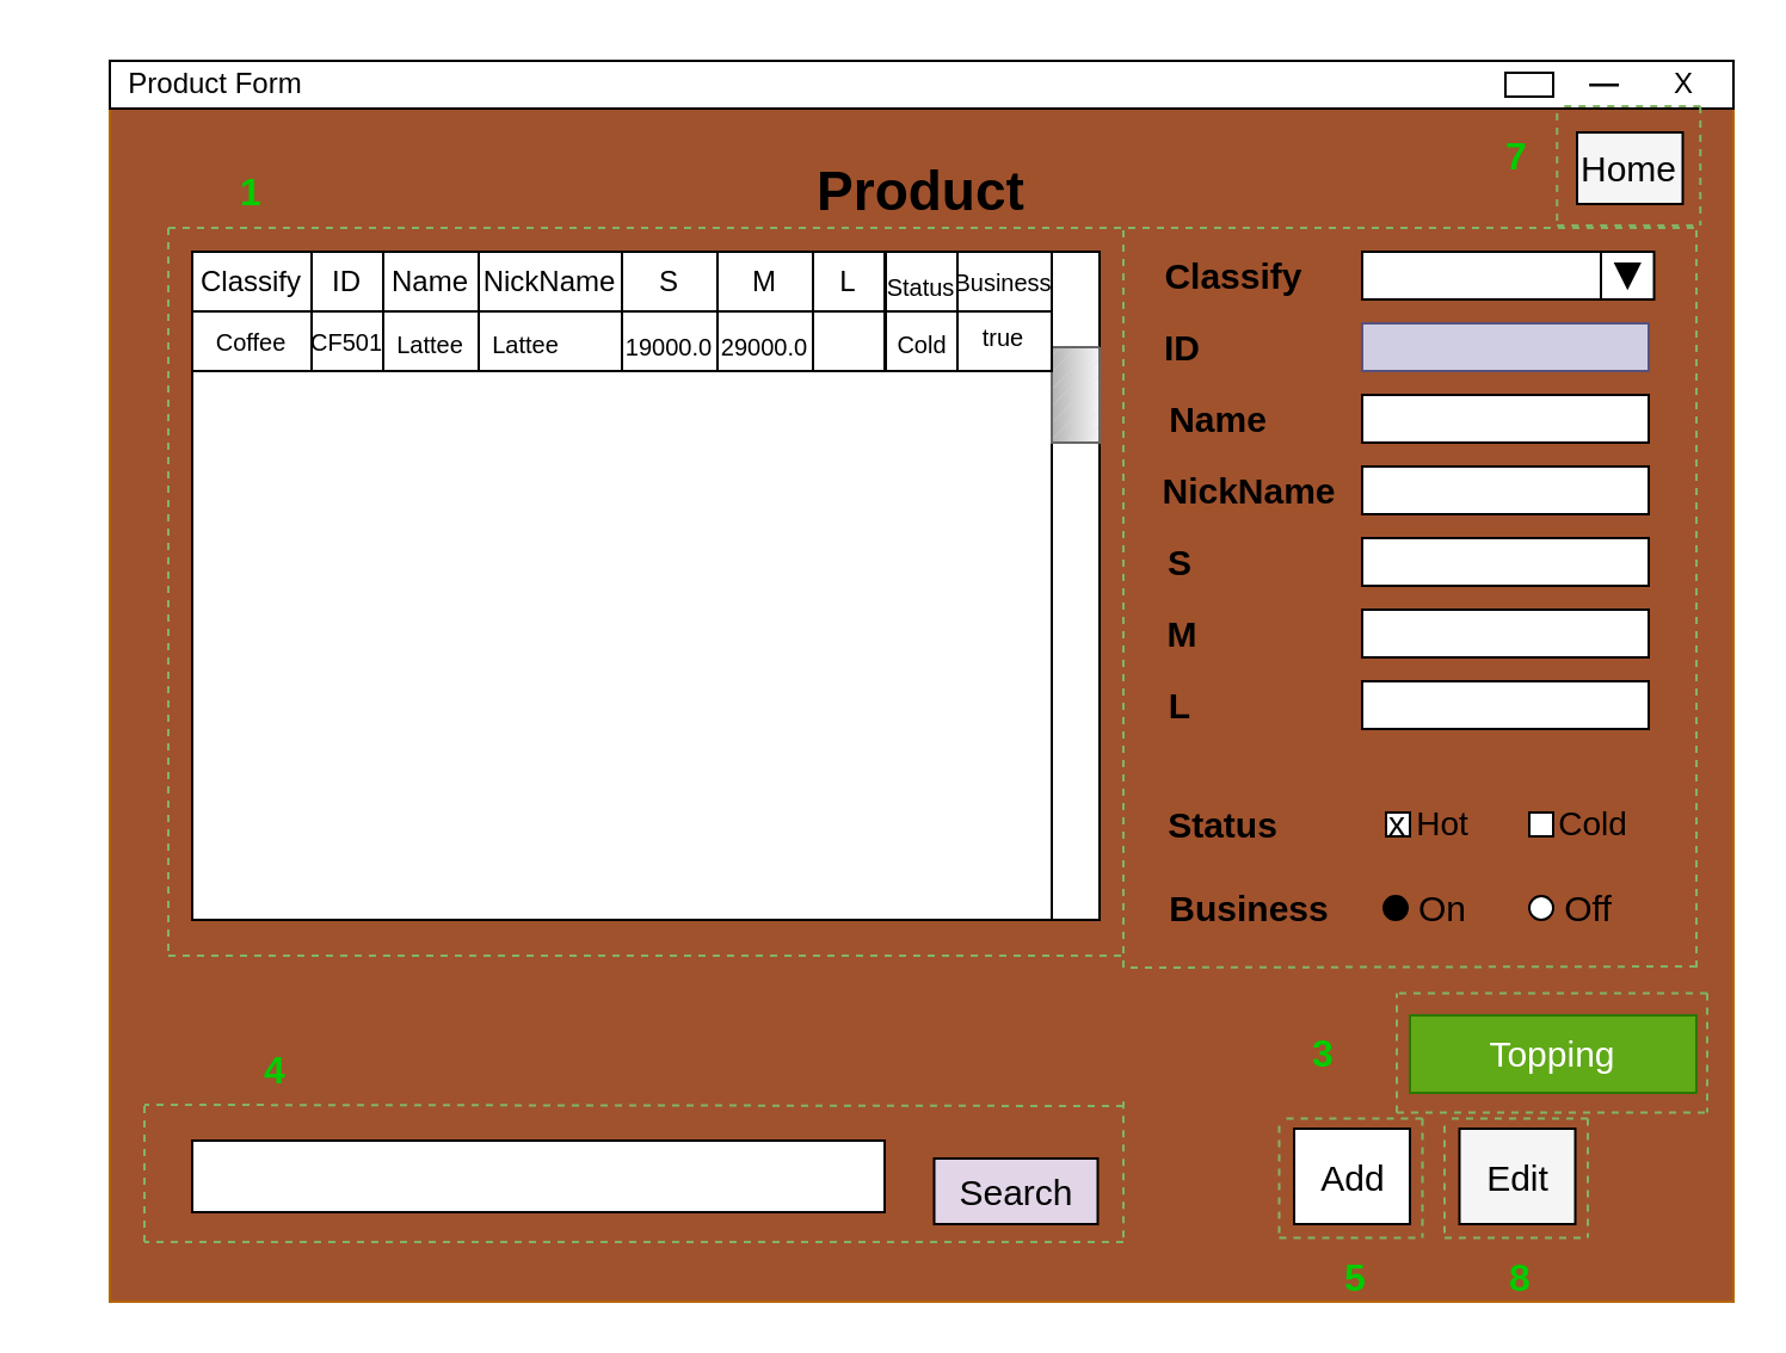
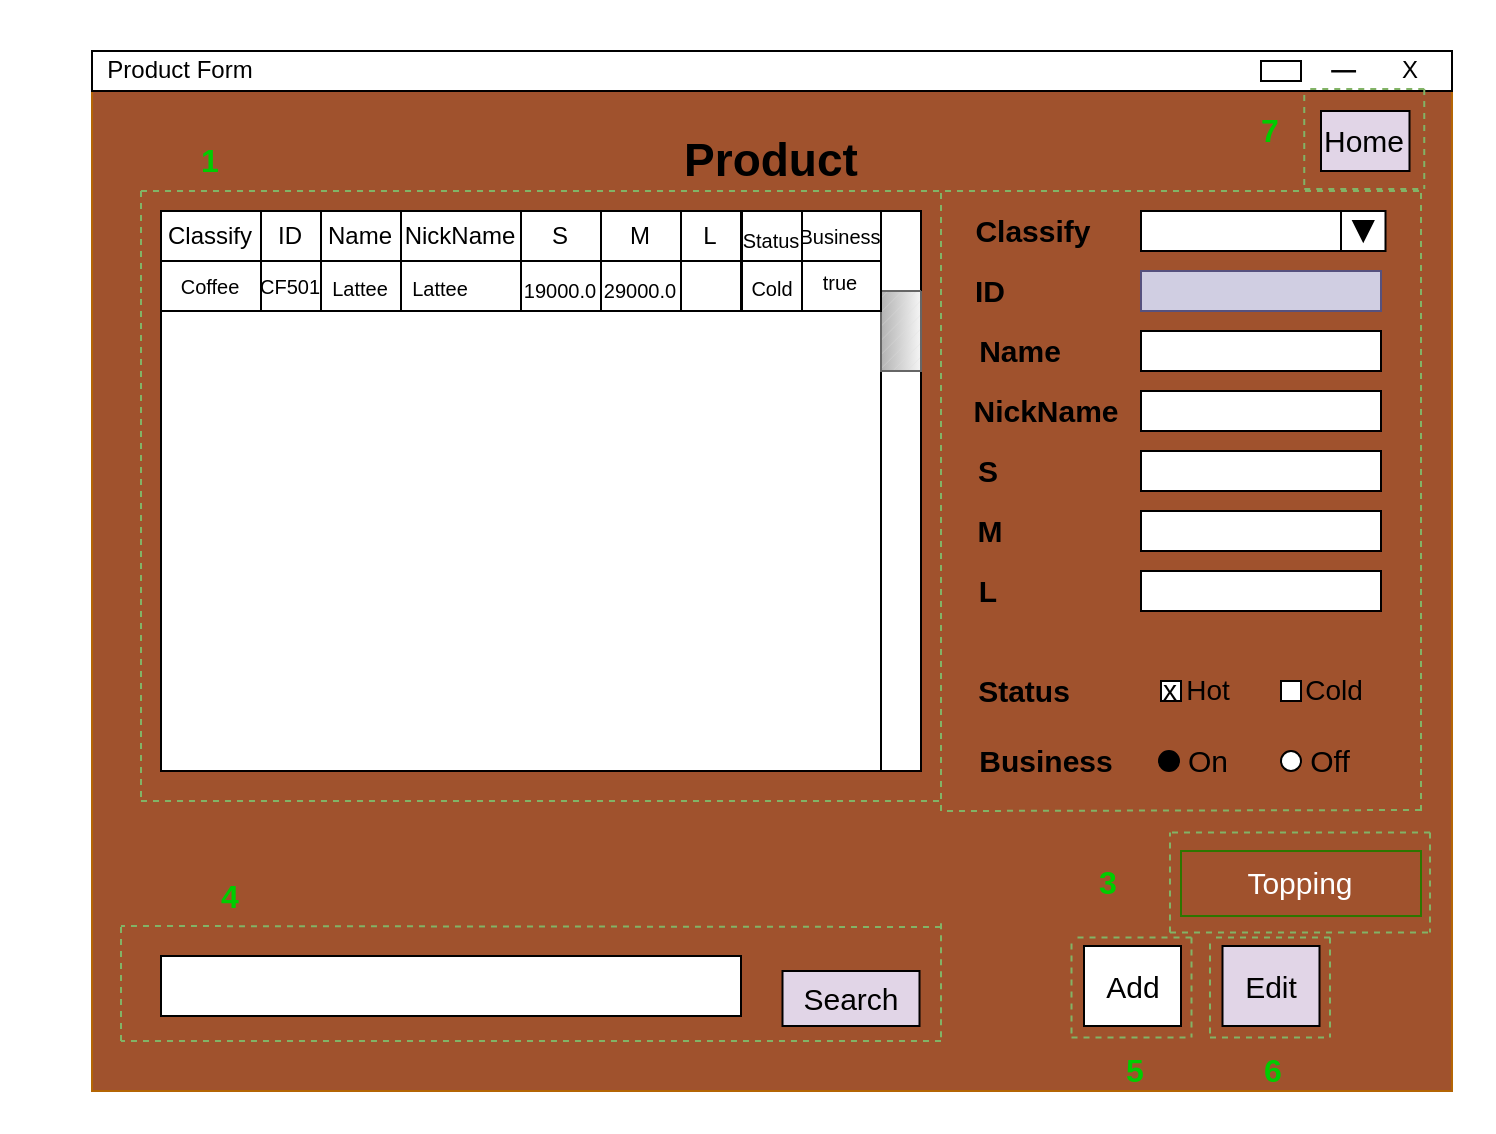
- <mxCell id="18" value="Home" style="rounded=0;whiteSpace=wrap;html=1;fontSize=15;fontColor=#000000;fillColor=#f5f5f5;" vertex="1" parent="1"><mxGeometry x="660" y="55" width="44.25" height="30" as="geometry" /></mxCell>
+ <mxCell id="18" value="Home" style="rounded=0;whiteSpace=wrap;html=1;fontSize=15;fontColor=#000000;fillColor=#E1D5E7;" vertex="1" parent="1"><mxGeometry x="660" y="55" width="44.25" height="30" as="geometry" /></mxCell>
- <mxCell id="29" value="Topping" style="rounded=0;whiteSpace=wrap;html=1;fontSize=15;fillColor=#60a917;strokeColor=#2D7600;fontColor=#ffffff;" vertex="1" parent="1"><mxGeometry x="590" y="425" width="120" height="32.5" as="geometry" /></mxCell>
+ <mxCell id="29" value="Topping" style="rounded=0;whiteSpace=wrap;html=1;fontSize=15;fillColor=#a0522d;strokeColor=#2D7600;fontColor=#ffffff;" vertex="1" parent="1"><mxGeometry x="590" y="425" width="120" height="32.5" as="geometry" /></mxCell>
- <mxCell id="16" value="Edit" style="rounded=0;whiteSpace=wrap;html=1;fontSize=15;fontColor=#000000;fillColor=#f5f5f5;" vertex="1" parent="1"><mxGeometry x="610.75" y="472.5" width="48.5" height="40" as="geometry" /></mxCell>
+ <mxCell id="16" value="Edit" style="rounded=0;whiteSpace=wrap;html=1;fontSize=15;fontColor=#000000;fillColor=#E1D5E7;" vertex="1" parent="1"><mxGeometry x="610.75" y="472.5" width="48.5" height="40" as="geometry" /></mxCell>
- <mxCell id="100" value="&lt;font color=&quot;#00cc00&quot; size=&quot;1&quot;&gt;&lt;b style=&quot;font-size: 16px&quot;&gt;8&lt;/b&gt;&lt;/font&gt;" style="text;html=1;strokeColor=none;fillColor=none;align=center;verticalAlign=middle;whiteSpace=wrap;rounded=0;fontColor=#000000;" vertex="1" parent="1"><mxGeometry x="634" y="525" width="5" height="20" as="geometry" /></mxCell>
+ <mxCell id="100" value="&lt;font color=&quot;#00cc00&quot; size=&quot;1&quot;&gt;&lt;b style=&quot;font-size: 16px&quot;&gt;6&lt;/b&gt;&lt;/font&gt;" style="text;html=1;strokeColor=none;fillColor=none;align=center;verticalAlign=middle;whiteSpace=wrap;rounded=0;fontColor=#000000;" vertex="1" parent="1"><mxGeometry x="634" y="525" width="5" height="20" as="geometry" /></mxCell>
